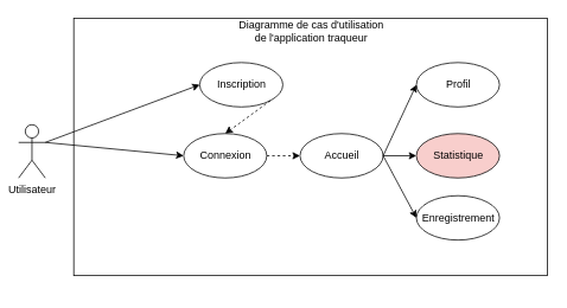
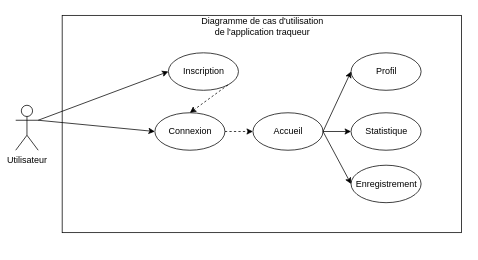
- <mxCell id="13" value="Statistique" style="ellipse;whiteSpace=wrap;html=1;fillColor=#f8cecc;" vertex="1" parent="3"><mxGeometry x="385.539" y="130" width="93.509" height="50" as="geometry" /></mxCell>
+ <mxCell id="13" value="Statistique" style="ellipse;whiteSpace=wrap;html=1;" vertex="1" parent="3"><mxGeometry x="385.539" y="130" width="93.509" height="50" as="geometry" /></mxCell>
